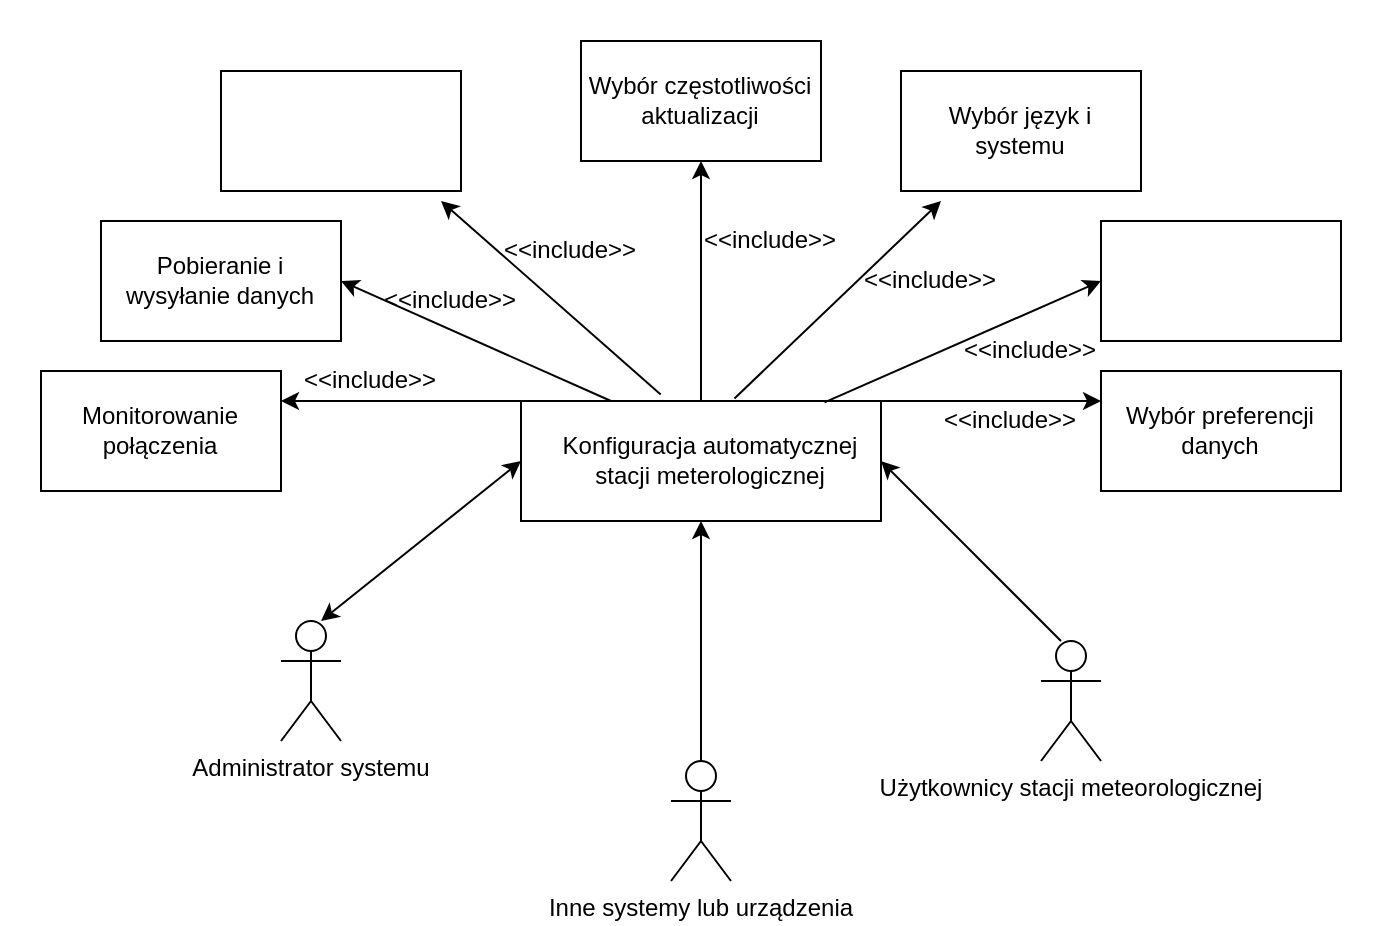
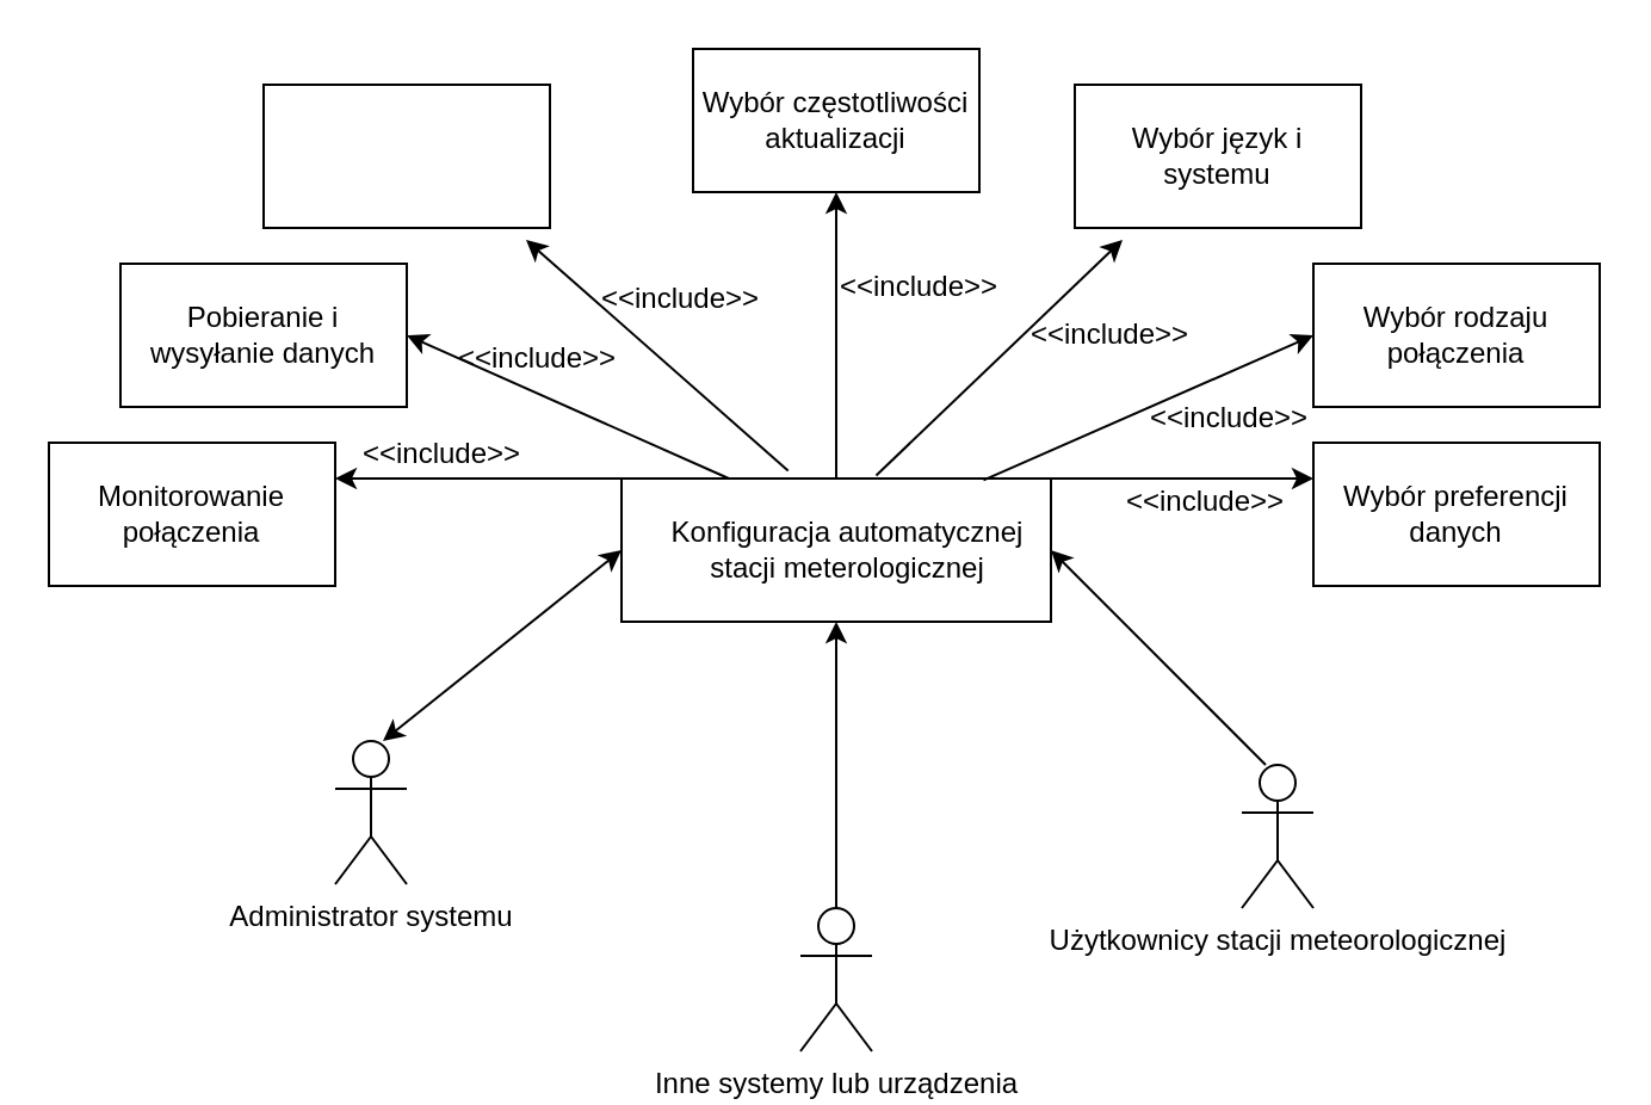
+ <mxCell id="14" value="Wybór rodzaju połączenia" style="text;html=1;strokeColor=none;fillColor=none;align=center;verticalAlign=middle;whiteSpace=wrap;rounded=0;" vertex="1" parent="1"><mxGeometry x="560" y="125" width="100" height="30" as="geometry" /></mxCell>
